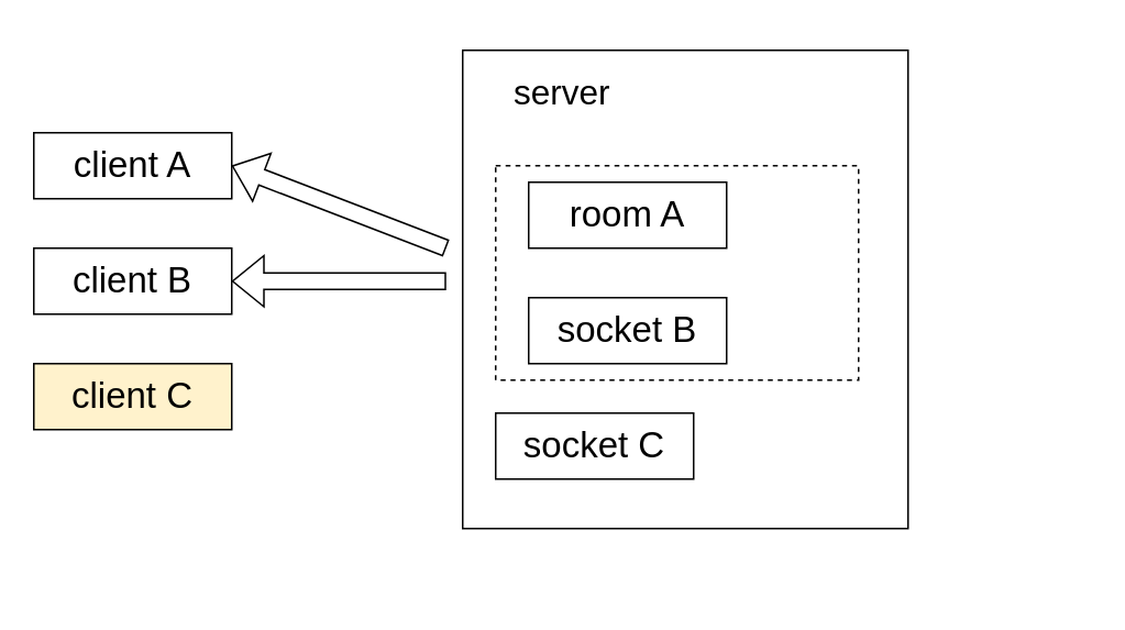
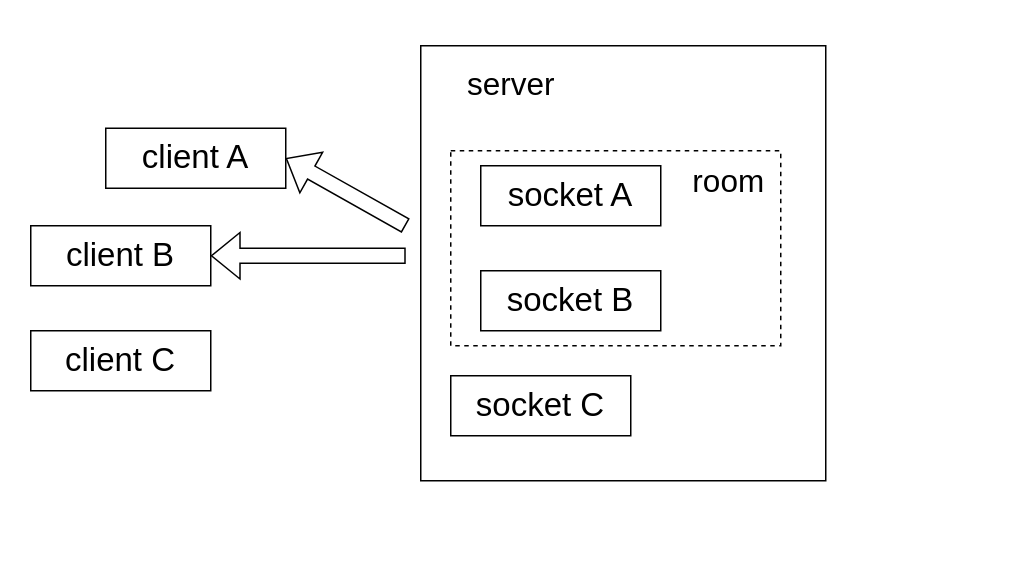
- <mxCell id="2" value="&lt;font style=&quot;font-size: 22px;&quot;&gt;client A&lt;/font&gt;" style="rounded=0;whiteSpace=wrap;html=1;" vertex="1" parent="1"><mxGeometry x="20" y="80" width="120" height="40" as="geometry" /></mxCell>
+ <mxCell id="2" value="&lt;font style=&quot;font-size: 22px;&quot;&gt;client A&lt;/font&gt;" style="rounded=0;whiteSpace=wrap;html=1;" vertex="1" parent="1"><mxGeometry x="70" y="85" width="120" height="40" as="geometry" /></mxCell>
+ <mxCell id="9" value="&lt;font style=&quot;font-size: 21px;&quot;&gt;room&lt;/font&gt;" style="text;html=1;align=center;verticalAlign=middle;resizable=0;points=[];autosize=1;strokeColor=none;fillColor=none;" vertex="1" parent="3"><mxGeometry x="170" y="80" width="70" height="40" as="geometry" /></mxCell>
- <mxCell id="8" value="&lt;font style=&quot;font-size: 22px;&quot;&gt;room A&lt;/font&gt;" style="rounded=0;whiteSpace=wrap;html=1;" vertex="1" parent="3"><mxGeometry x="40" y="90" width="120" height="40" as="geometry" /></mxCell>
+ <mxCell id="8" value="&lt;font style=&quot;font-size: 22px;&quot;&gt;socket A&lt;/font&gt;" style="rounded=0;whiteSpace=wrap;html=1;" vertex="1" parent="3"><mxGeometry x="40" y="90" width="120" height="40" as="geometry" /></mxCell>
- <mxCell id="12" value="&lt;font style=&quot;font-size: 22px;&quot;&gt;client C&lt;/font&gt;" style="rounded=0;whiteSpace=wrap;html=1;fillColor=#fff2cc;" vertex="1" parent="1"><mxGeometry x="20" y="220" width="120" height="40" as="geometry" /></mxCell>
+ <mxCell id="12" value="&lt;font style=&quot;font-size: 22px;&quot;&gt;client C&lt;/font&gt;" style="rounded=0;whiteSpace=wrap;html=1;" vertex="1" parent="1"><mxGeometry x="20" y="220" width="120" height="40" as="geometry" /></mxCell>
